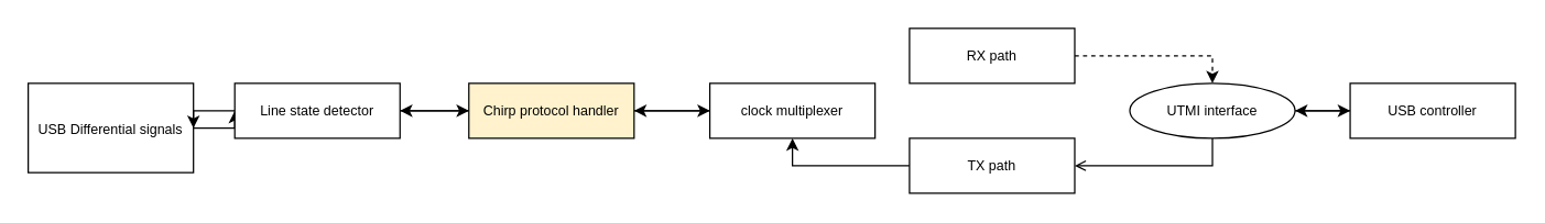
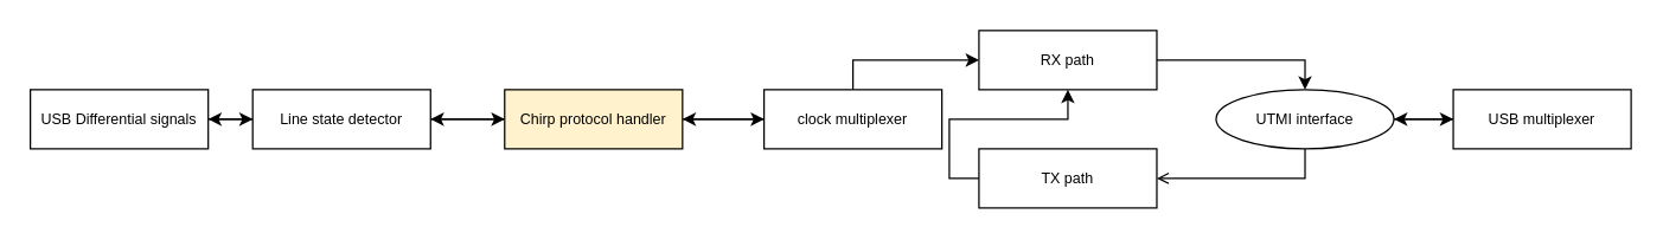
+ <mxCell id="11" style="edgeStyle=orthogonalEdgeStyle;rounded=0;orthogonalLoop=1;jettySize=auto;html=1;exitX=0.5;exitY=0;exitDx=0;exitDy=0;" edge="1" parent="1" source="12" target="16"><mxGeometry relative="1" as="geometry" /></mxCell>
- <mxCell id="15" style="edgeStyle=orthogonalEdgeStyle;rounded=0;orthogonalLoop=1;jettySize=auto;html=1;exitX=1;exitY=0.5;exitDx=0;exitDy=0;entryX=0.5;entryY=0;entryDx=0;entryDy=0;dashed=1;" edge="1" parent="1" source="16" target="19"><mxGeometry relative="1" as="geometry" /></mxCell>
+ <mxCell id="15" style="edgeStyle=orthogonalEdgeStyle;rounded=0;orthogonalLoop=1;jettySize=auto;html=1;exitX=1;exitY=0.5;exitDx=0;exitDy=0;entryX=0.5;entryY=0;entryDx=0;entryDy=0;" edge="1" parent="1" source="16" target="19"><mxGeometry relative="1" as="geometry" /></mxCell>
- <mxCell id="21" value="&lt;font style=&quot;font-size: 10px;&quot;&gt;USB controller&lt;/font&gt;" style="rounded=0;whiteSpace=wrap;html=1;" vertex="1" parent="1"><mxGeometry x="980" y="60" width="120" height="40" as="geometry" /></mxCell>
+ <mxCell id="21" value="&lt;font style=&quot;font-size: 10px;&quot;&gt;USB multiplexer&lt;/font&gt;" style="rounded=0;whiteSpace=wrap;html=1;" vertex="1" parent="1"><mxGeometry x="980" y="60" width="120" height="40" as="geometry" /></mxCell>
- <mxCell id="3" value="&lt;font size=&quot;1&quot;&gt;USB Differential signals&lt;/font&gt;" style="rounded=0;whiteSpace=wrap;html=1;" vertex="1" parent="1"><mxGeometry x="20" y="60" width="120" height="65" as="geometry" /></mxCell>
+ <mxCell id="3" value="&lt;font size=&quot;1&quot;&gt;USB Differential signals&lt;/font&gt;" style="rounded=0;whiteSpace=wrap;html=1;" vertex="1" parent="1"><mxGeometry x="20" y="60" width="120" height="40" as="geometry" /></mxCell>
- <mxCell id="13" style="edgeStyle=orthogonalEdgeStyle;rounded=0;orthogonalLoop=1;jettySize=auto;html=1;exitX=0;exitY=0.5;exitDx=0;exitDy=0;entryX=0.5;entryY=1;entryDx=0;entryDy=0;" edge="1" parent="1" source="14" target="12"><mxGeometry relative="1" as="geometry" /></mxCell>
+ <mxCell id="13" style="edgeStyle=orthogonalEdgeStyle;rounded=0;orthogonalLoop=1;jettySize=auto;html=1;exitX=0;exitY=0.5;exitDx=0;exitDy=0;" edge="1" parent="1" source="14" target="16"><mxGeometry relative="1" as="geometry" /></mxCell>
